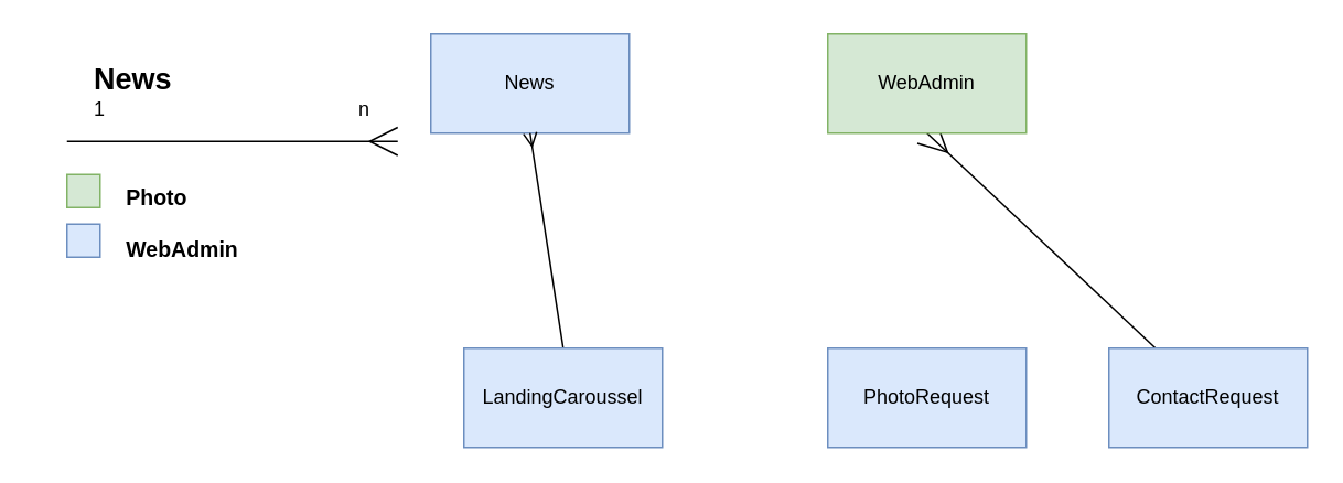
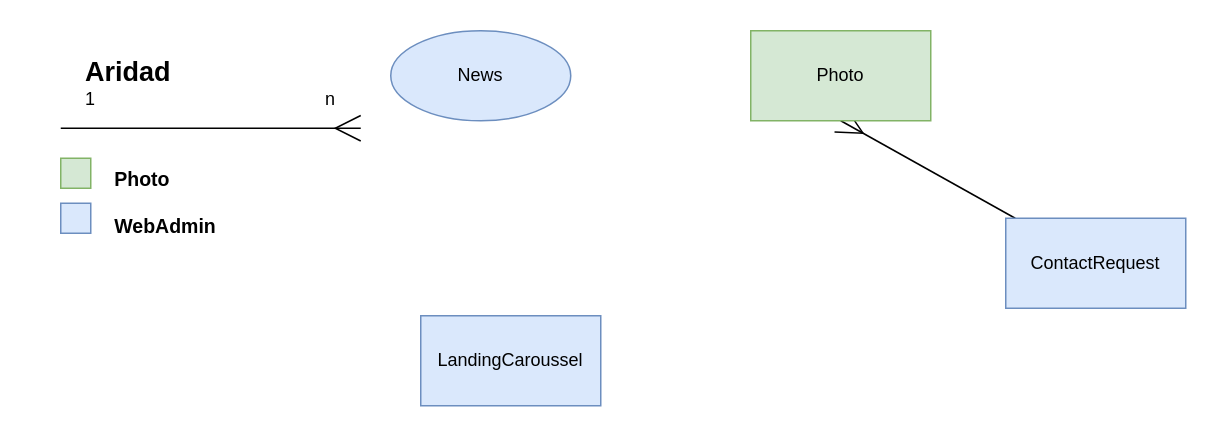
- <mxCell id="4" value="&lt;div&gt;News&lt;/div&gt;" style="rounded=0;whiteSpace=wrap;html=1;fillColor=#dae8fc;strokeColor=#6c8ebf;" vertex="1" parent="1"><mxGeometry x="260" y="20" width="120" height="60" as="geometry" /></mxCell>
+ <mxCell id="4" value="&lt;div&gt;News&lt;/div&gt;" style="ellipse;whiteSpace=wrap;html=1;fillColor=#dae8fc;strokeColor=#6c8ebf;" vertex="1" parent="1"><mxGeometry x="260" y="20" width="120" height="60" as="geometry" /></mxCell>
- <mxCell id="3" value="WebAdmin" style="rounded=0;whiteSpace=wrap;html=1;fillColor=#d5e8d4;strokeColor=#82b366;" vertex="1" parent="1"><mxGeometry x="500" y="20" width="120" height="60" as="geometry" /></mxCell>
+ <mxCell id="3" value="Photo" style="rounded=0;whiteSpace=wrap;html=1;fillColor=#d5e8d4;strokeColor=#82b366;" vertex="1" parent="1"><mxGeometry x="500" y="20" width="120" height="60" as="geometry" /></mxCell>
- <mxCell id="7" value="&lt;div align=&quot;left&quot;&gt;&lt;font size=&quot;1&quot;&gt;&lt;b style=&quot;font-size: 18px&quot;&gt;News&lt;/b&gt;&lt;/font&gt;&lt;/div&gt;&lt;div&gt;1&amp;nbsp;&amp;nbsp;&amp;nbsp;&amp;nbsp;&amp;nbsp;&amp;nbsp;&amp;nbsp;&amp;nbsp;&amp;nbsp;&amp;nbsp;&amp;nbsp;&amp;nbsp;&amp;nbsp;&amp;nbsp;&amp;nbsp;&amp;nbsp;&amp;nbsp;&amp;nbsp;&amp;nbsp;&amp;nbsp;&amp;nbsp;&amp;nbsp;&amp;nbsp;&amp;nbsp;&amp;nbsp;&amp;nbsp;&amp;nbsp;&amp;nbsp;&amp;nbsp;&amp;nbsp;&amp;nbsp;&amp;nbsp;&amp;nbsp;&amp;nbsp;&amp;nbsp;&amp;nbsp;&amp;nbsp;&amp;nbsp;&amp;nbsp;&amp;nbsp;&amp;nbsp;&amp;nbsp;&amp;nbsp;&amp;nbsp;&amp;nbsp; n&lt;br&gt;&lt;/div&gt;" style="text;html=1;strokeColor=none;fillColor=none;align=center;verticalAlign=middle;whiteSpace=wrap;rounded=0;" vertex="1" parent="1"><mxGeometry x="20" y="45" width="240" height="20" as="geometry" /></mxCell>
+ <mxCell id="7" value="&lt;div align=&quot;left&quot;&gt;&lt;font size=&quot;1&quot;&gt;&lt;b style=&quot;font-size: 18px&quot;&gt;Aridad&lt;/b&gt;&lt;/font&gt;&lt;/div&gt;&lt;div&gt;1&amp;nbsp;&amp;nbsp;&amp;nbsp;&amp;nbsp;&amp;nbsp;&amp;nbsp;&amp;nbsp;&amp;nbsp;&amp;nbsp;&amp;nbsp;&amp;nbsp;&amp;nbsp;&amp;nbsp;&amp;nbsp;&amp;nbsp;&amp;nbsp;&amp;nbsp;&amp;nbsp;&amp;nbsp;&amp;nbsp;&amp;nbsp;&amp;nbsp;&amp;nbsp;&amp;nbsp;&amp;nbsp;&amp;nbsp;&amp;nbsp;&amp;nbsp;&amp;nbsp;&amp;nbsp;&amp;nbsp;&amp;nbsp;&amp;nbsp;&amp;nbsp;&amp;nbsp;&amp;nbsp;&amp;nbsp;&amp;nbsp;&amp;nbsp;&amp;nbsp;&amp;nbsp;&amp;nbsp;&amp;nbsp;&amp;nbsp;&amp;nbsp; n&lt;br&gt;&lt;/div&gt;" style="text;html=1;strokeColor=none;fillColor=none;align=center;verticalAlign=middle;whiteSpace=wrap;rounded=0;" vertex="1" parent="1"><mxGeometry x="20" y="45" width="240" height="20" as="geometry" /></mxCell>
- <mxCell id="12" style="edgeStyle=none;rounded=0;orthogonalLoop=1;jettySize=auto;html=1;exitX=0.5;exitY=0;exitDx=0;exitDy=0;entryX=0.5;entryY=1;entryDx=0;entryDy=0;endArrow=ERmany;endFill=0;" edge="1" parent="1" source="13" target="4"><mxGeometry relative="1" as="geometry" /></mxCell>
- <mxCell id="5" value="PhotoRequest" style="rounded=0;whiteSpace=wrap;html=1;fillColor=#dae8fc;strokeColor=#6c8ebf;" vertex="1" parent="1"><mxGeometry x="500" y="210" width="120" height="60" as="geometry" /></mxCell>
- <mxCell id="11" value="ContactRequest" style="rounded=0;whiteSpace=wrap;html=1;fillColor=#dae8fc;strokeColor=#6c8ebf;" vertex="1" parent="1"><mxGeometry x="670" y="210" width="120" height="60" as="geometry" /></mxCell>
+ <mxCell id="11" value="ContactRequest" style="rounded=0;whiteSpace=wrap;html=1;fillColor=#dae8fc;strokeColor=#6c8ebf;" vertex="1" parent="1"><mxGeometry x="670" y="145" width="120" height="60" as="geometry" /></mxCell>
